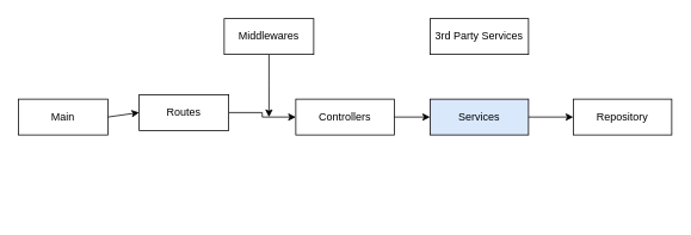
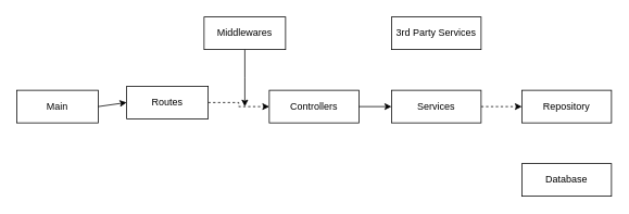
- <mxCell id="2" value="" style="edgeStyle=orthogonalEdgeStyle;rounded=0;orthogonalLoop=1;jettySize=auto;html=1;" edge="1" parent="1" source="3" target="4"><mxGeometry relative="1" as="geometry" /></mxCell>
+ <mxCell id="2" value="" style="edgeStyle=orthogonalEdgeStyle;rounded=0;orthogonalLoop=1;jettySize=auto;html=1;dashed=1;" edge="1" parent="1" source="3" target="4"><mxGeometry relative="1" as="geometry" /></mxCell>
- <mxCell id="9" value="Services" style="rounded=0;whiteSpace=wrap;html=1;fillColor=#dae8fc;" vertex="1" parent="1"><mxGeometry x="480" y="110" width="110" height="40" as="geometry" /></mxCell>
+ <mxCell id="9" value="Services" style="rounded=0;whiteSpace=wrap;html=1;" vertex="1" parent="1"><mxGeometry x="480" y="110" width="110" height="40" as="geometry" /></mxCell>
- <mxCell id="8" value="" style="edgeStyle=orthogonalEdgeStyle;rounded=0;orthogonalLoop=1;jettySize=auto;html=1;" edge="1" parent="1" source="9" target="10"><mxGeometry relative="1" as="geometry" /></mxCell>
+ <mxCell id="8" value="" style="edgeStyle=orthogonalEdgeStyle;rounded=0;orthogonalLoop=1;jettySize=auto;html=1;dashed=1;" edge="1" parent="1" source="9" target="10"><mxGeometry relative="1" as="geometry" /></mxCell>
+ <mxCell id="11" value="Database" style="rounded=0;whiteSpace=wrap;html=1;" vertex="1" parent="1"><mxGeometry x="640" y="200" width="110" height="40" as="geometry" /></mxCell>
